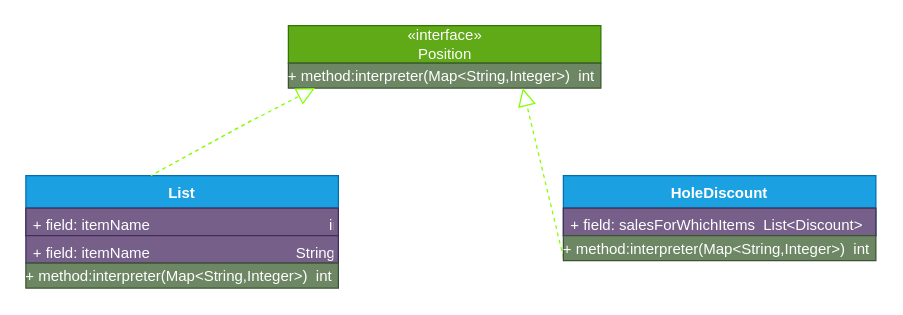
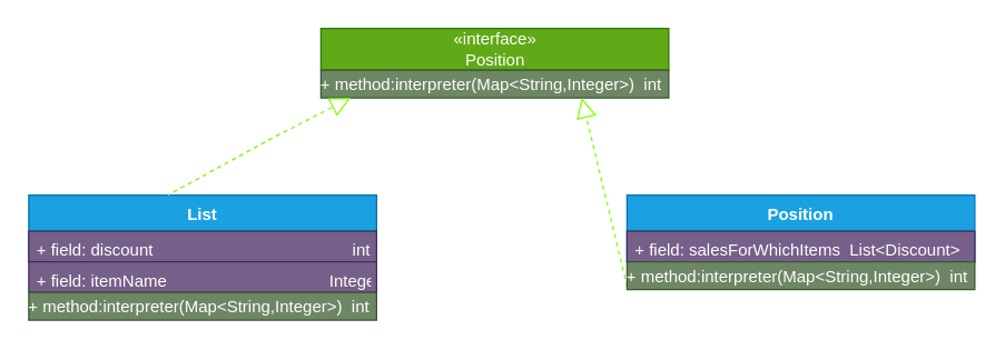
- <mxCell id="6" value="HoleDiscount" style="swimlane;fontStyle=1;align=center;verticalAlign=top;childLayout=stackLayout;horizontal=1;startSize=26;horizontalStack=0;resizeParent=1;resizeParentMax=0;resizeLast=0;collapsible=1;marginBottom=0;fillColor=#1ba1e2;fontColor=#ffffff;strokeColor=#006EAF;" vertex="1" parent="1"><mxGeometry x="450" y="140" width="250" height="48" as="geometry" /></mxCell>
+ <mxCell id="6" value="Position" style="swimlane;fontStyle=1;align=center;verticalAlign=top;childLayout=stackLayout;horizontal=1;startSize=26;horizontalStack=0;resizeParent=1;resizeParentMax=0;resizeLast=0;collapsible=1;marginBottom=0;fillColor=#1ba1e2;fontColor=#ffffff;strokeColor=#006EAF;" vertex="1" parent="1"><mxGeometry x="450" y="140" width="250" height="48" as="geometry" /></mxCell>
- <mxCell id="5" value="+ field: itemName                                           int" style="text;strokeColor=#432D57;fillColor=#76608a;align=left;verticalAlign=top;spacingLeft=4;spacingRight=4;overflow=hidden;rotatable=0;points=[[0,0.5],[1,0.5]];portConstraint=eastwest;fontColor=#ffffff;" vertex="1" parent="4"><mxGeometry y="26" width="250" height="22" as="geometry" /></mxCell>
+ <mxCell id="5" value="+ field: discount                                           int" style="text;strokeColor=#432D57;fillColor=#76608a;align=left;verticalAlign=top;spacingLeft=4;spacingRight=4;overflow=hidden;rotatable=0;points=[[0,0.5],[1,0.5]];portConstraint=eastwest;fontColor=#ffffff;" vertex="1" parent="4"><mxGeometry y="26" width="250" height="22" as="geometry" /></mxCell>
- <mxCell id="10" value="+ field: itemName                                   String" style="text;strokeColor=#432D57;fillColor=#76608a;align=left;verticalAlign=top;spacingLeft=4;spacingRight=4;overflow=hidden;rotatable=0;points=[[0,0.5],[1,0.5]];portConstraint=eastwest;fontColor=#ffffff;" vertex="1" parent="1"><mxGeometry x="20" y="188" width="250" height="22" as="geometry" /></mxCell>
+ <mxCell id="10" value="+ field: itemName                                   Integer" style="text;strokeColor=#432D57;fillColor=#76608a;align=left;verticalAlign=top;spacingLeft=4;spacingRight=4;overflow=hidden;rotatable=0;points=[[0,0.5],[1,0.5]];portConstraint=eastwest;fontColor=#ffffff;" vertex="1" parent="1"><mxGeometry x="20" y="188" width="250" height="22" as="geometry" /></mxCell>
